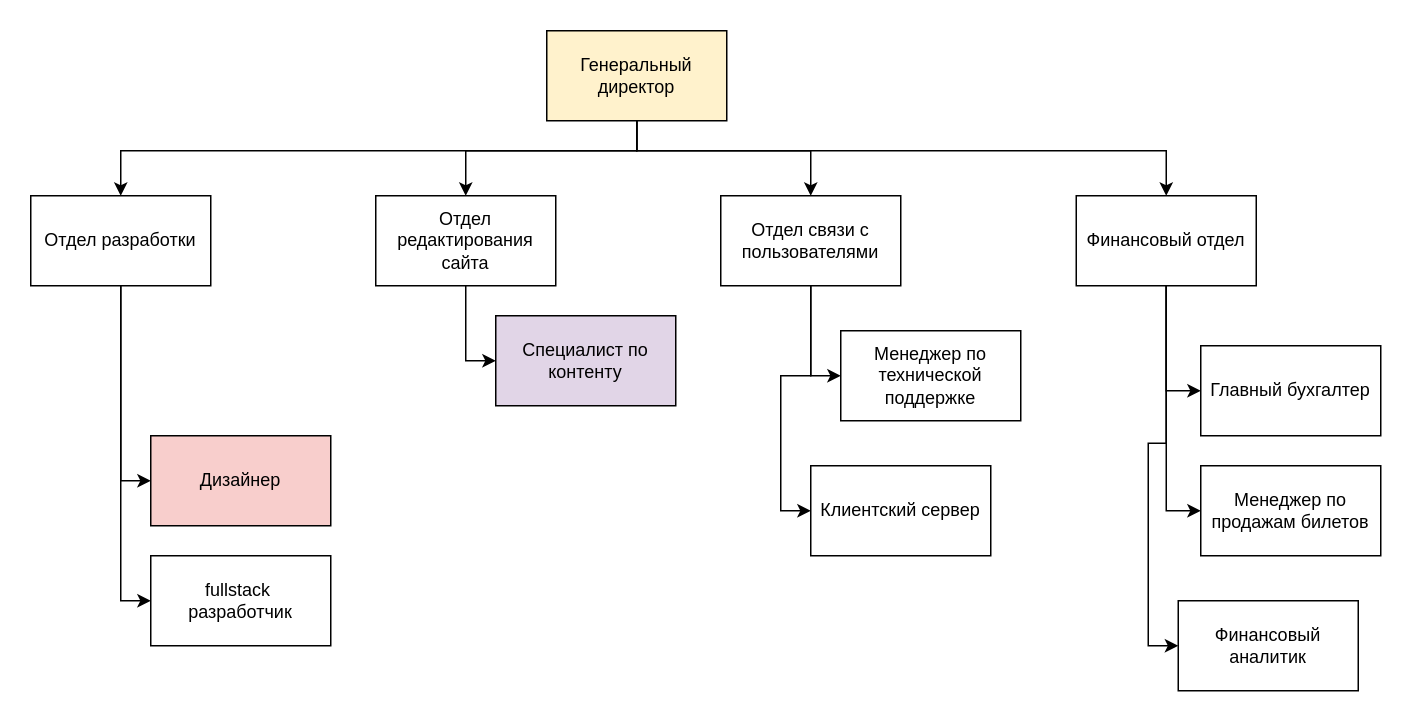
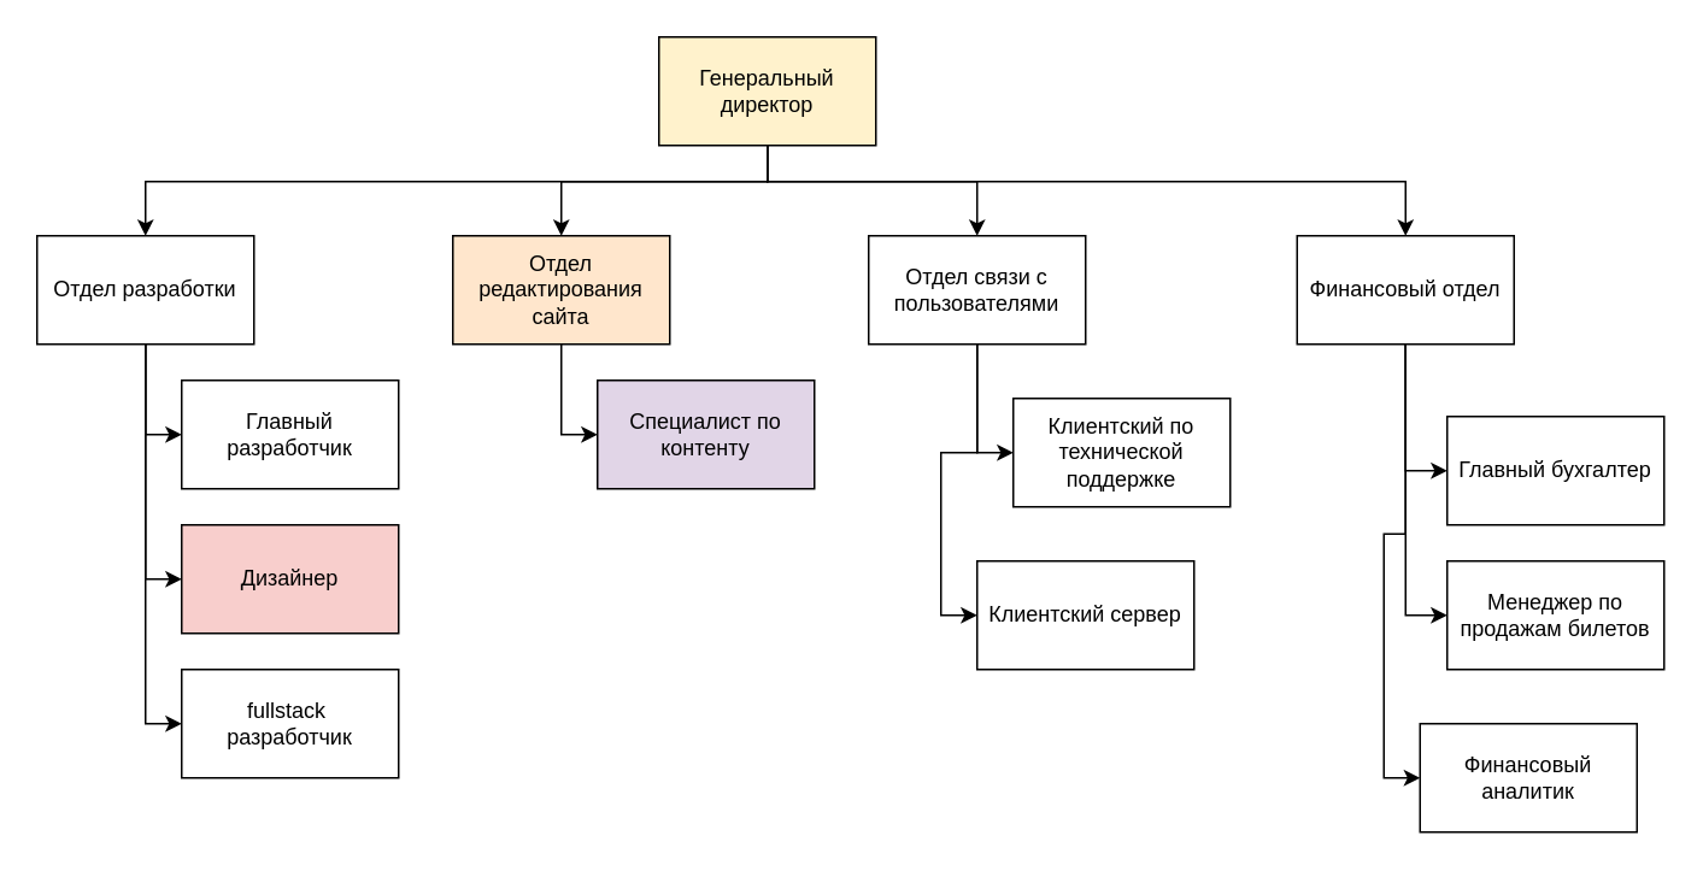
- <mxCell id="12" value="Отдел редактирования сайта" style="rounded=0;whiteSpace=wrap;html=1;" parent="1" vertex="1"><mxGeometry x="250" y="130" width="120" height="60" as="geometry" /></mxCell>
+ <mxCell id="12" value="Отдел редактирования сайта" style="rounded=0;whiteSpace=wrap;html=1;fillColor=#ffe6cc;" parent="1" vertex="1"><mxGeometry x="250" y="130" width="120" height="60" as="geometry" /></mxCell>
+ <mxCell id="7" style="edgeStyle=orthogonalEdgeStyle;rounded=0;orthogonalLoop=1;jettySize=auto;html=1;entryX=0;entryY=0.5;entryDx=0;entryDy=0;" edge="1" parent="1" source="10" target="24"><mxGeometry relative="1" as="geometry" /></mxCell>
+ <mxCell id="24" value="Главный разработчик" style="rounded=0;whiteSpace=wrap;html=1;" vertex="1" parent="1"><mxGeometry x="100" y="210" width="120" height="60" as="geometry" /></mxCell>
- <mxCell id="27" value="Менеджер по технической поддержке" style="rounded=0;whiteSpace=wrap;html=1;" vertex="1" parent="1"><mxGeometry x="560" y="220" width="120" height="60" as="geometry" /></mxCell>
+ <mxCell id="27" value="Клиентский по технической поддержке" style="rounded=0;whiteSpace=wrap;html=1;" vertex="1" parent="1"><mxGeometry x="560" y="220" width="120" height="60" as="geometry" /></mxCell>
